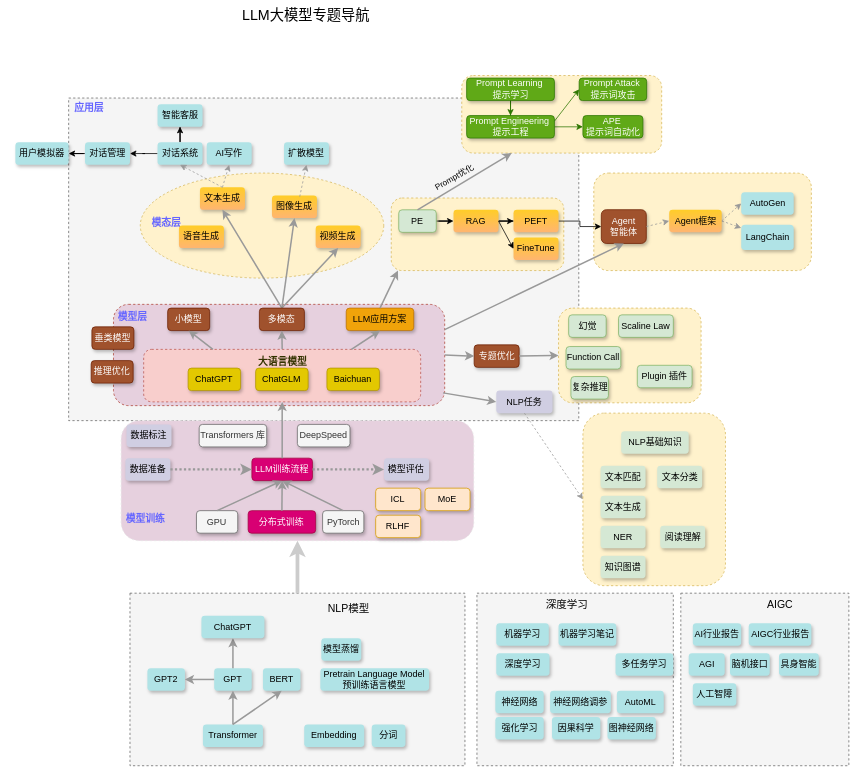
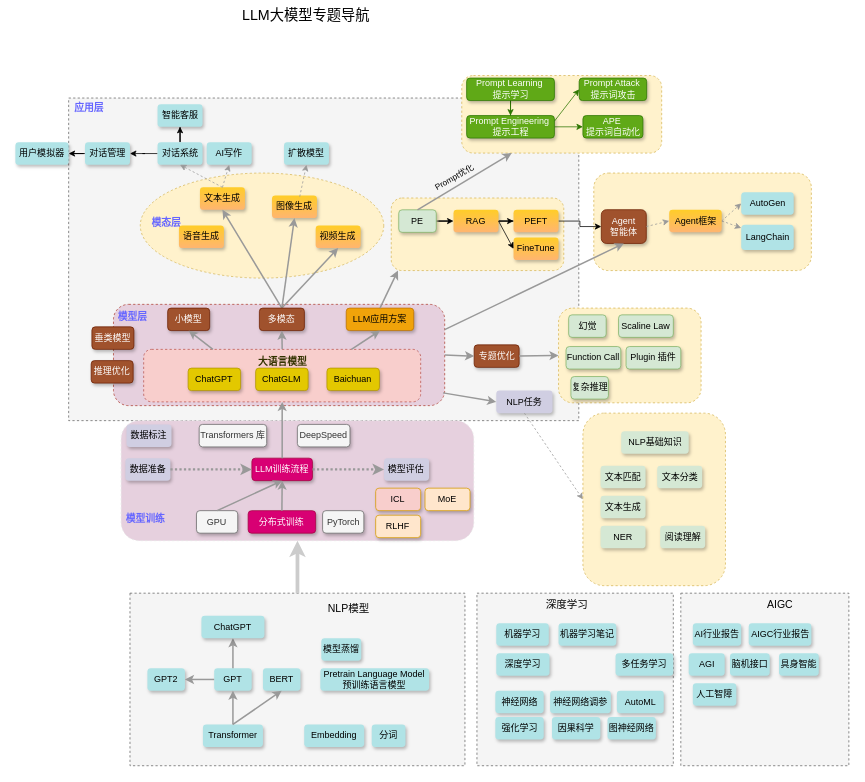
- <mxCell id="64" value="Plugin 插件" style="rounded=1;whiteSpace=wrap;html=1;fillColor=#d5e8d4;strokeColor=#82b366;shadow=1;" vertex="1" parent="1"><mxGeometry x="849" y="486.25" width="73" height="30" as="geometry" /></mxCell>
+ <mxCell id="64" value="Plugin 插件" style="rounded=1;whiteSpace=wrap;html=1;fillColor=#d5e8d4;strokeColor=#82b366;shadow=1;" vertex="1" parent="1"><mxGeometry x="834" y="461.25" width="73" height="30" as="geometry" /></mxCell>
- <mxCell id="51" value="" style="rounded=0;orthogonalLoop=1;jettySize=auto;html=1;strokeWidth=2;strokeColor=#999999;exitX=0.5;exitY=0;exitDx=0;exitDy=0;entryX=0.5;entryY=1;entryDx=0;entryDy=0;" edge="1" parent="1" source="50" target="33"><mxGeometry relative="1" as="geometry"><mxPoint x="406.38" y="690" as="sourcePoint" /><mxPoint x="406.38" y="650" as="targetPoint" /></mxGeometry></mxCell>
- <mxCell id="69" value="ICL" style="rounded=1;whiteSpace=wrap;html=1;fillColor=#ffe6cc;strokeColor=#d79b00;shadow=1;" vertex="1" parent="1"><mxGeometry x="500.25" y="650" width="60" height="30" as="geometry" /></mxCell>
+ <mxCell id="69" value="ICL" style="rounded=1;whiteSpace=wrap;html=1;fillColor=#f8cecc;strokeColor=#d79b00;shadow=1;" vertex="1" parent="1"><mxGeometry x="500.25" y="650" width="60" height="30" as="geometry" /></mxCell>
- <mxCell id="125" value="知识图谱" style="rounded=1;whiteSpace=wrap;html=1;fillColor=#d5e8d4;strokeColor=none;shadow=1;" vertex="1" parent="1"><mxGeometry x="800" y="740" width="60" height="30" as="geometry" /></mxCell>
